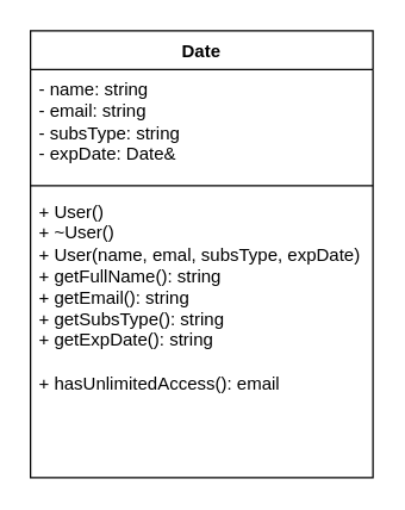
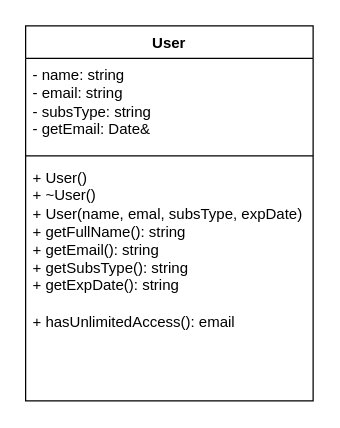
- <mxCell id="2" value="Date" style="swimlane;fontStyle=1;align=center;verticalAlign=top;childLayout=stackLayout;horizontal=1;startSize=26;horizontalStack=0;resizeParent=1;resizeParentMax=0;resizeLast=0;collapsible=1;marginBottom=0;whiteSpace=wrap;html=1;" vertex="1" parent="1"><mxGeometry x="20" y="20" width="230" height="300" as="geometry" /></mxCell>
+ <mxCell id="2" value="User" style="swimlane;fontStyle=1;align=center;verticalAlign=top;childLayout=stackLayout;horizontal=1;startSize=26;horizontalStack=0;resizeParent=1;resizeParentMax=0;resizeLast=0;collapsible=1;marginBottom=0;whiteSpace=wrap;html=1;" vertex="1" parent="1"><mxGeometry x="20" y="20" width="230" height="300" as="geometry" /></mxCell>
- <mxCell id="3" value="- name: string&lt;br&gt;- email: string&lt;br&gt;- subsType: string&lt;br&gt;- expDate: Date&amp;amp;&amp;nbsp;" style="text;strokeColor=none;fillColor=none;align=left;verticalAlign=top;spacingLeft=4;spacingRight=4;overflow=hidden;rotatable=0;points=[[0,0.5],[1,0.5]];portConstraint=eastwest;whiteSpace=wrap;html=1;" vertex="1" parent="2"><mxGeometry y="26" width="230" height="74" as="geometry" /></mxCell>
+ <mxCell id="3" value="- name: string&lt;br&gt;- email: string&lt;br&gt;- subsType: string&lt;br&gt;- getEmail: Date&amp;amp;&amp;nbsp;" style="text;strokeColor=none;fillColor=none;align=left;verticalAlign=top;spacingLeft=4;spacingRight=4;overflow=hidden;rotatable=0;points=[[0,0.5],[1,0.5]];portConstraint=eastwest;whiteSpace=wrap;html=1;" vertex="1" parent="2"><mxGeometry y="26" width="230" height="74" as="geometry" /></mxCell>
